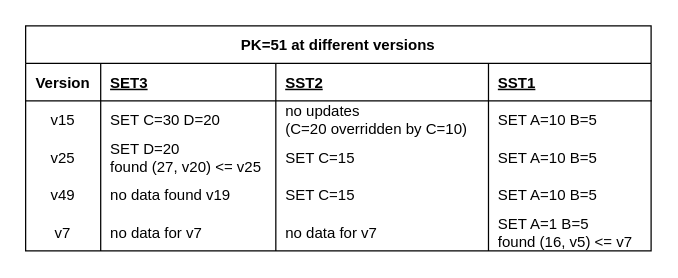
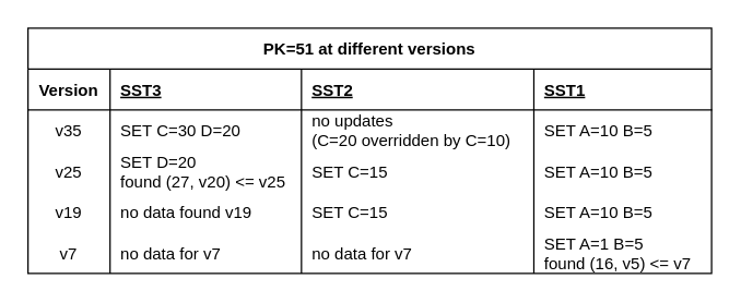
- <mxCell id="5" value="SET3" style="shape=partialRectangle;connectable=0;fillColor=none;top=0;left=0;bottom=0;right=0;align=left;spacingLeft=6;fontStyle=5;overflow=hidden;" vertex="1" parent="3"><mxGeometry x="60" width="140" height="30" as="geometry"><mxRectangle width="140" height="30" as="alternateBounds" /></mxGeometry></mxCell>
+ <mxCell id="5" value="SST3" style="shape=partialRectangle;connectable=0;fillColor=none;top=0;left=0;bottom=0;right=0;align=left;spacingLeft=6;fontStyle=5;overflow=hidden;" vertex="1" parent="3"><mxGeometry x="60" width="140" height="30" as="geometry"><mxRectangle width="140" height="30" as="alternateBounds" /></mxGeometry></mxCell>
- <mxCell id="9" value="v15" style="shape=partialRectangle;connectable=0;fillColor=none;top=0;left=0;bottom=0;right=0;editable=1;overflow=hidden;" vertex="1" parent="8"><mxGeometry width="60" height="30" as="geometry"><mxRectangle width="60" height="30" as="alternateBounds" /></mxGeometry></mxCell>
+ <mxCell id="9" value="v35" style="shape=partialRectangle;connectable=0;fillColor=none;top=0;left=0;bottom=0;right=0;editable=1;overflow=hidden;" vertex="1" parent="8"><mxGeometry width="60" height="30" as="geometry"><mxRectangle width="60" height="30" as="alternateBounds" /></mxGeometry></mxCell>
- <mxCell id="19" value="v49" style="shape=partialRectangle;connectable=0;fillColor=none;top=0;left=0;bottom=0;right=0;editable=1;overflow=hidden;" vertex="1" parent="18"><mxGeometry width="60" height="30" as="geometry"><mxRectangle width="60" height="30" as="alternateBounds" /></mxGeometry></mxCell>
+ <mxCell id="19" value="v19" style="shape=partialRectangle;connectable=0;fillColor=none;top=0;left=0;bottom=0;right=0;editable=1;overflow=hidden;" vertex="1" parent="18"><mxGeometry width="60" height="30" as="geometry"><mxRectangle width="60" height="30" as="alternateBounds" /></mxGeometry></mxCell>
